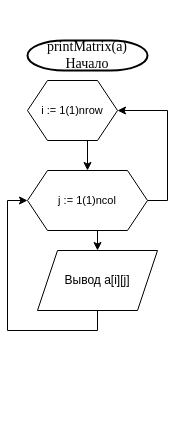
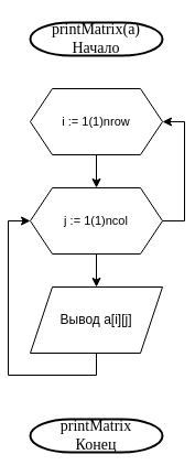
- <mxCell id="2" value="&lt;font face=&quot;Times New Roman&quot; style=&quot;font-size: 14px&quot;&gt;printMatrix(a)&lt;br&gt;Начало&lt;/font&gt;" style="strokeWidth=2;html=1;shape=mxgraph.flowchart.terminator;whiteSpace=wrap;fontSize=11;" vertex="1" parent="1"><mxGeometry x="20" y="40" width="120" height="30" as="geometry" /></mxCell>
+ <mxCell id="2" value="&lt;font face=&quot;Times New Roman&quot; style=&quot;font-size: 14px&quot;&gt;printMatrix(a)&lt;br&gt;Начало&lt;/font&gt;" style="strokeWidth=2;html=1;shape=mxgraph.flowchart.terminator;whiteSpace=wrap;fontSize=11;" vertex="1" parent="1"><mxGeometry width="120" height="30" as="geometry" x="20" y="20" /></mxCell>
- <mxCell id="4" value="i := 1(1)nrow" style="shape=hexagon;perimeter=hexagonPerimeter2;whiteSpace=wrap;html=1;fixedSize=1;fontSize=11;" vertex="1" parent="1"><mxGeometry x="20" y="80" width="90" height="60" as="geometry" /></mxCell>
+ <mxCell id="4" value="i := 1(1)nrow" style="shape=hexagon;perimeter=hexagonPerimeter2;whiteSpace=wrap;html=1;fixedSize=1;fontSize=11;" vertex="1" parent="1"><mxGeometry y="80" width="120" height="60" as="geometry" x="20" /></mxCell>
- <mxCell id="9" value="Вывод a[i][j]" style="shape=parallelogram;perimeter=parallelogramPerimeter;whiteSpace=wrap;html=1;fixedSize=1;" vertex="1" parent="1"><mxGeometry x="30" y="250" width="120" height="60" as="geometry" /></mxCell>
+ <mxCell id="9" value="Вывод a[i][j]" style="shape=parallelogram;perimeter=parallelogramPerimeter;whiteSpace=wrap;html=1;fixedSize=1;" vertex="1" parent="1"><mxGeometry x="20" y="260" width="120" height="60" as="geometry" /></mxCell>
+ <mxCell id="10" value="&lt;font face=&quot;Times New Roman&quot; style=&quot;font-size: 14px&quot;&gt;printMatrix&lt;br&gt;Конец&lt;br&gt;&lt;/font&gt;" style="strokeWidth=2;html=1;shape=mxgraph.flowchart.terminator;whiteSpace=wrap;fontSize=11;" vertex="1" parent="1"><mxGeometry y="380" width="120" height="30" as="geometry" x="20" /></mxCell>
